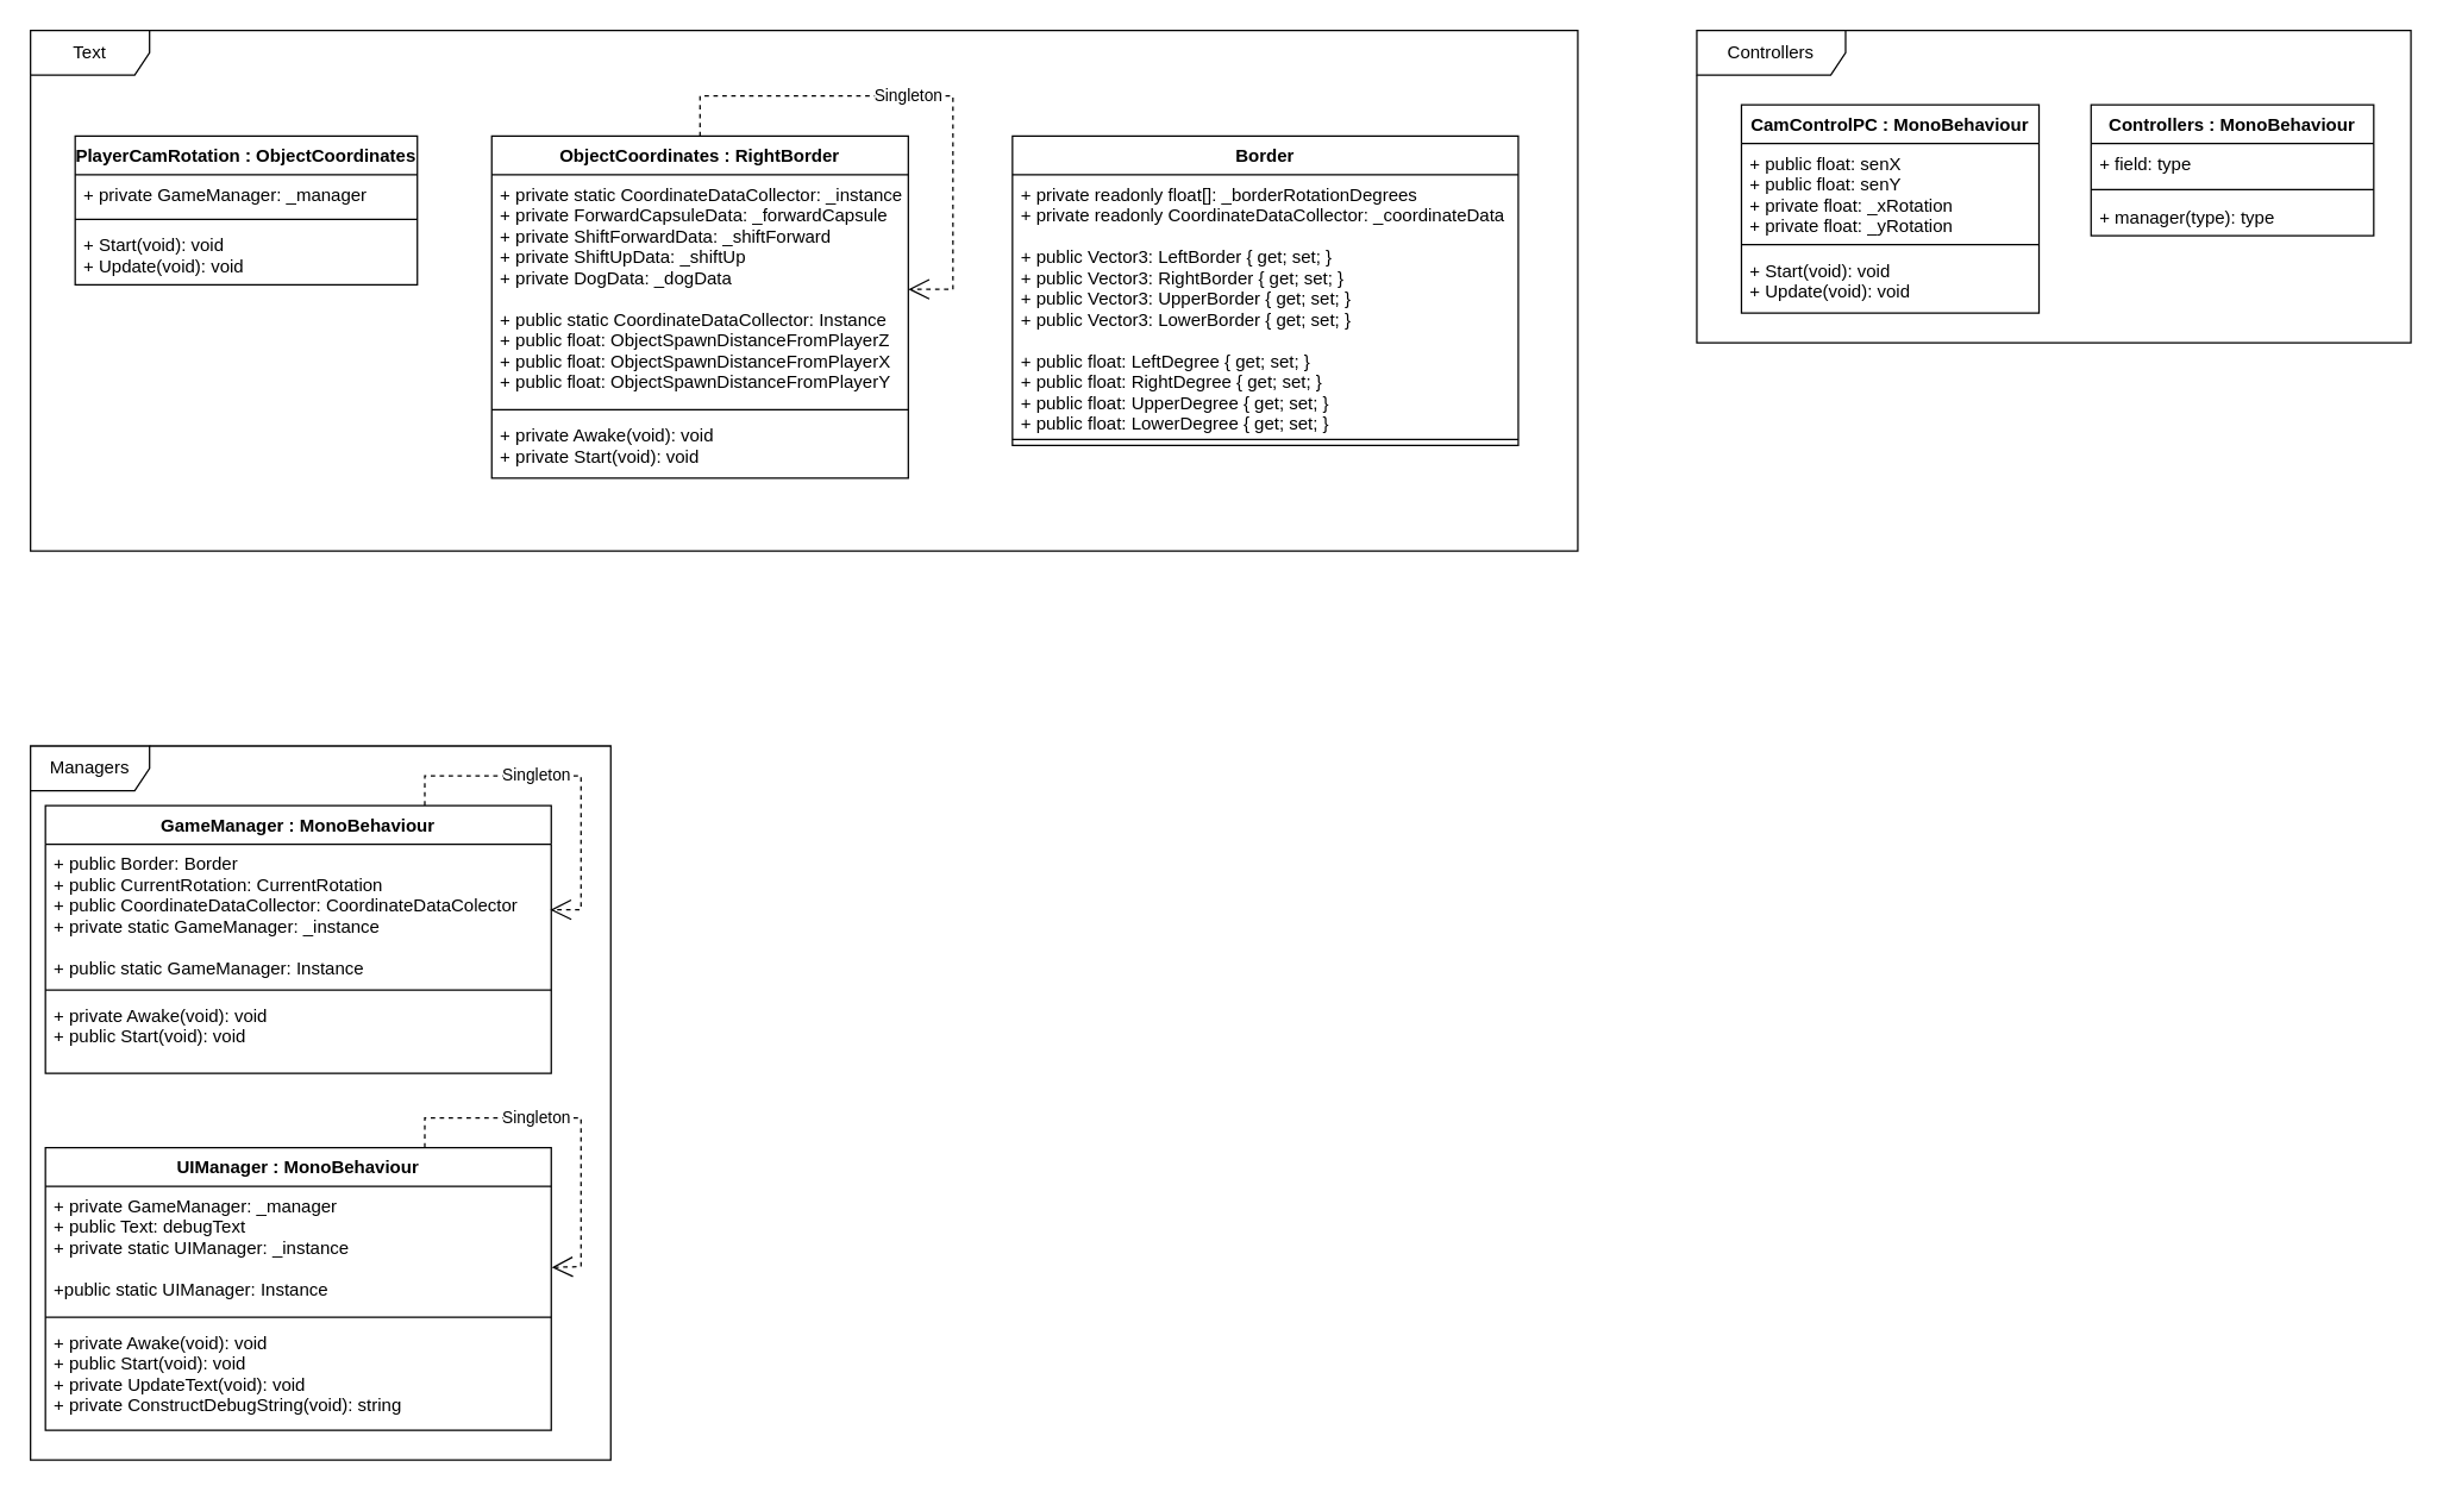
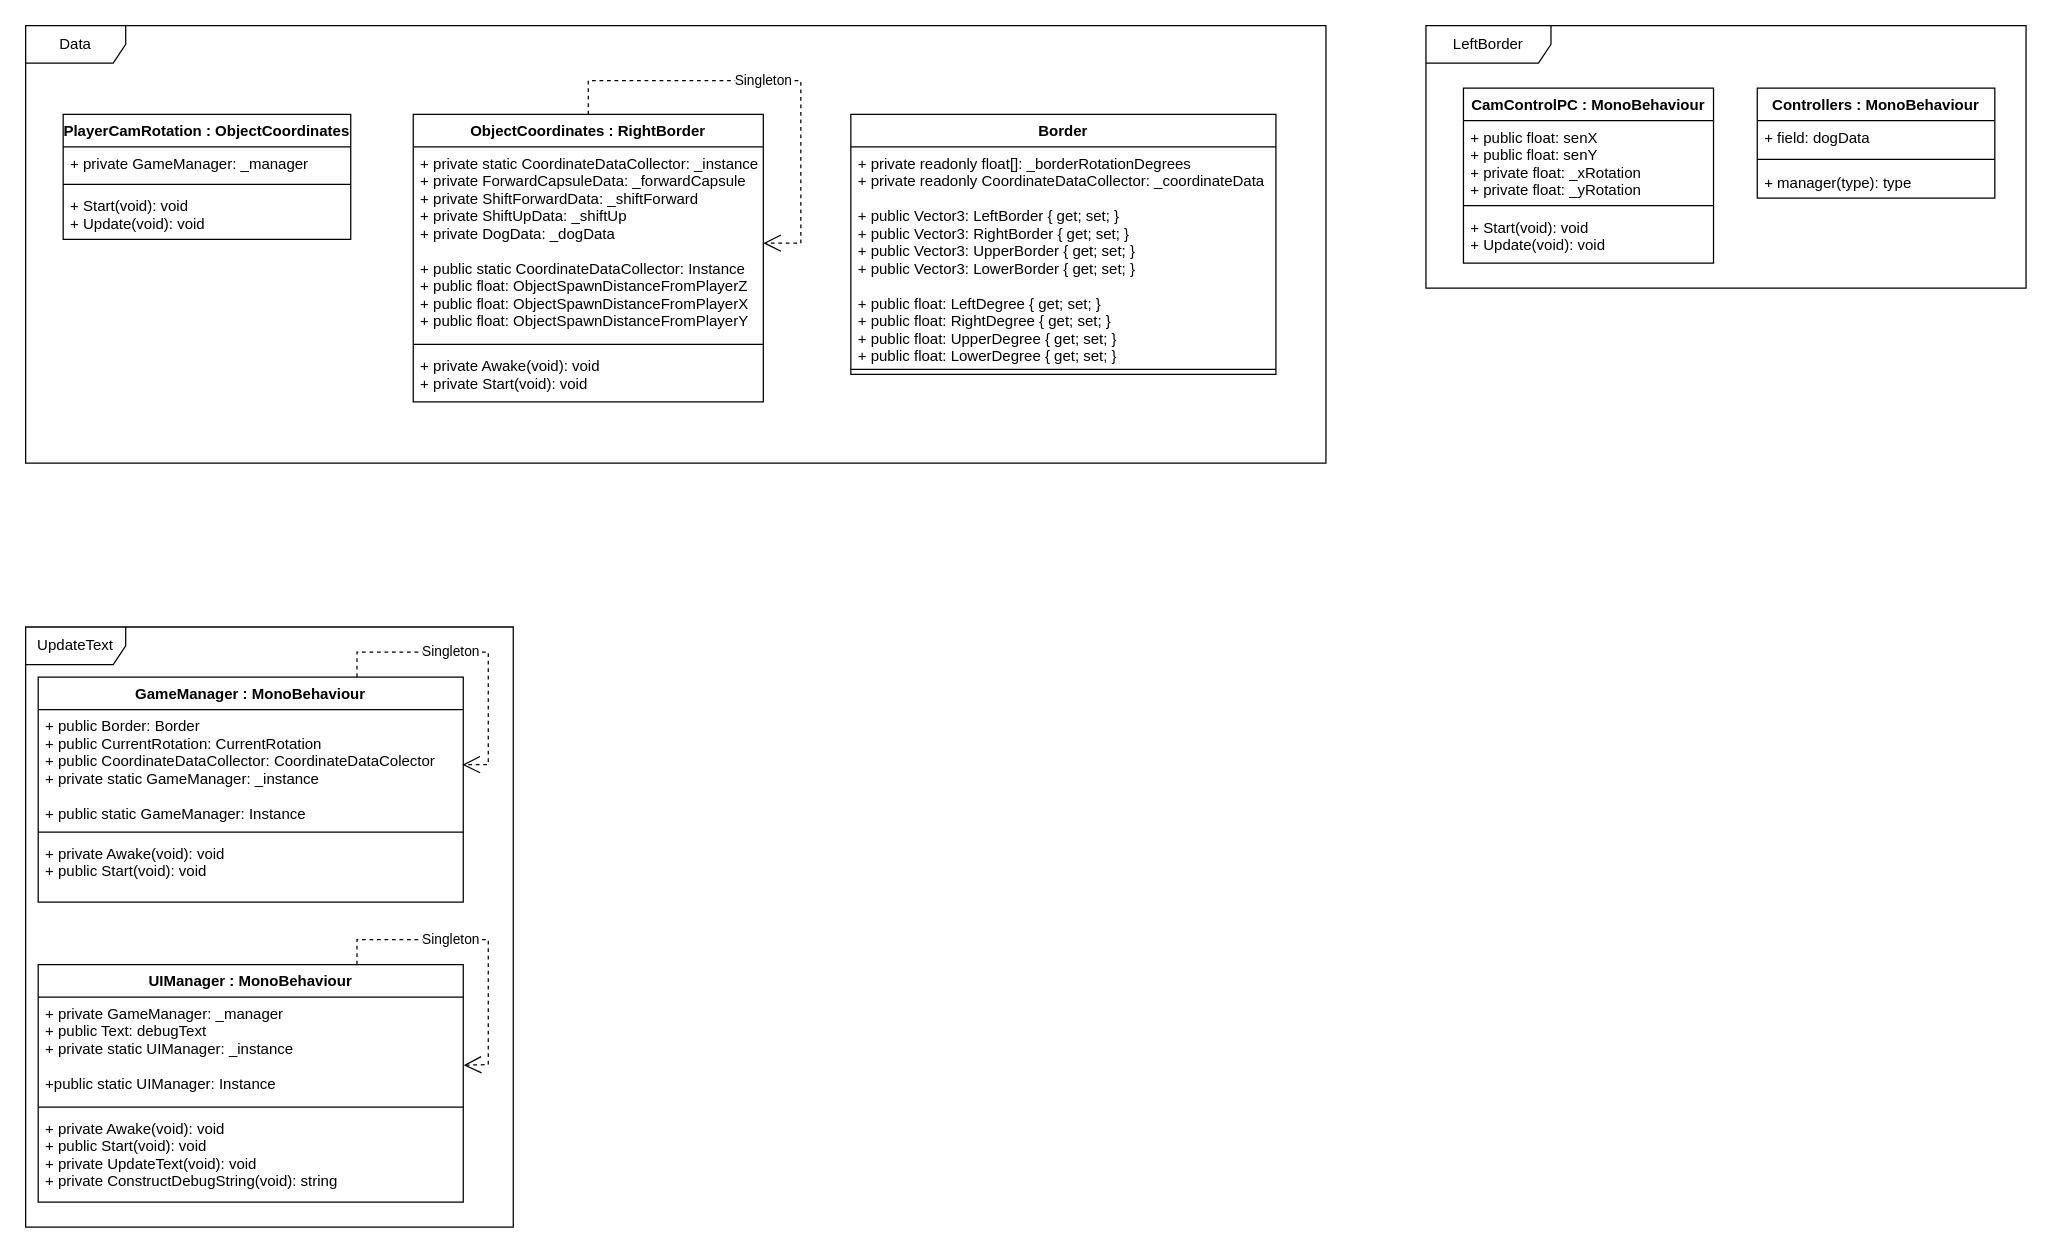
- <mxCell id="4" value="Text" style="shape=umlFrame;whiteSpace=wrap;html=1;width=80;height=30;" parent="1" vertex="1"><mxGeometry x="20" y="20" width="1040" height="350" as="geometry" /></mxCell>
+ <mxCell id="4" value="Data" style="shape=umlFrame;whiteSpace=wrap;html=1;width=80;height=30;" parent="1" vertex="1"><mxGeometry x="20" y="20" width="1040" height="350" as="geometry" /></mxCell>
- <mxCell id="2" value="Controllers" style="shape=umlFrame;whiteSpace=wrap;html=1;width=100;height=30;" parent="1" vertex="1"><mxGeometry x="1140" y="20" width="480" height="210" as="geometry" /></mxCell>
+ <mxCell id="2" value="LeftBorder" style="shape=umlFrame;whiteSpace=wrap;html=1;width=100;height=30;" parent="1" vertex="1"><mxGeometry x="1140" y="20" width="480" height="210" as="geometry" /></mxCell>
- <mxCell id="23" value="+ field: type" style="text;strokeColor=none;fillColor=none;align=left;verticalAlign=top;spacingLeft=4;spacingRight=4;overflow=hidden;rotatable=0;points=[[0,0.5],[1,0.5]];portConstraint=eastwest;" parent="22" vertex="1"><mxGeometry y="26" width="190" height="26" as="geometry" /></mxCell>
+ <mxCell id="23" value="+ field: dogData" style="text;strokeColor=none;fillColor=none;align=left;verticalAlign=top;spacingLeft=4;spacingRight=4;overflow=hidden;rotatable=0;points=[[0,0.5],[1,0.5]];portConstraint=eastwest;" parent="22" vertex="1"><mxGeometry y="26" width="190" height="26" as="geometry" /></mxCell>
- <mxCell id="3" value="Managers" style="shape=umlFrame;whiteSpace=wrap;html=1;width=80;height=30;" parent="1" vertex="1"><mxGeometry x="20" y="501" width="390" height="480" as="geometry" /></mxCell>
+ <mxCell id="3" value="UpdateText" style="shape=umlFrame;whiteSpace=wrap;html=1;width=80;height=30;" parent="1" vertex="1"><mxGeometry x="20" y="501" width="390" height="480" as="geometry" /></mxCell>
